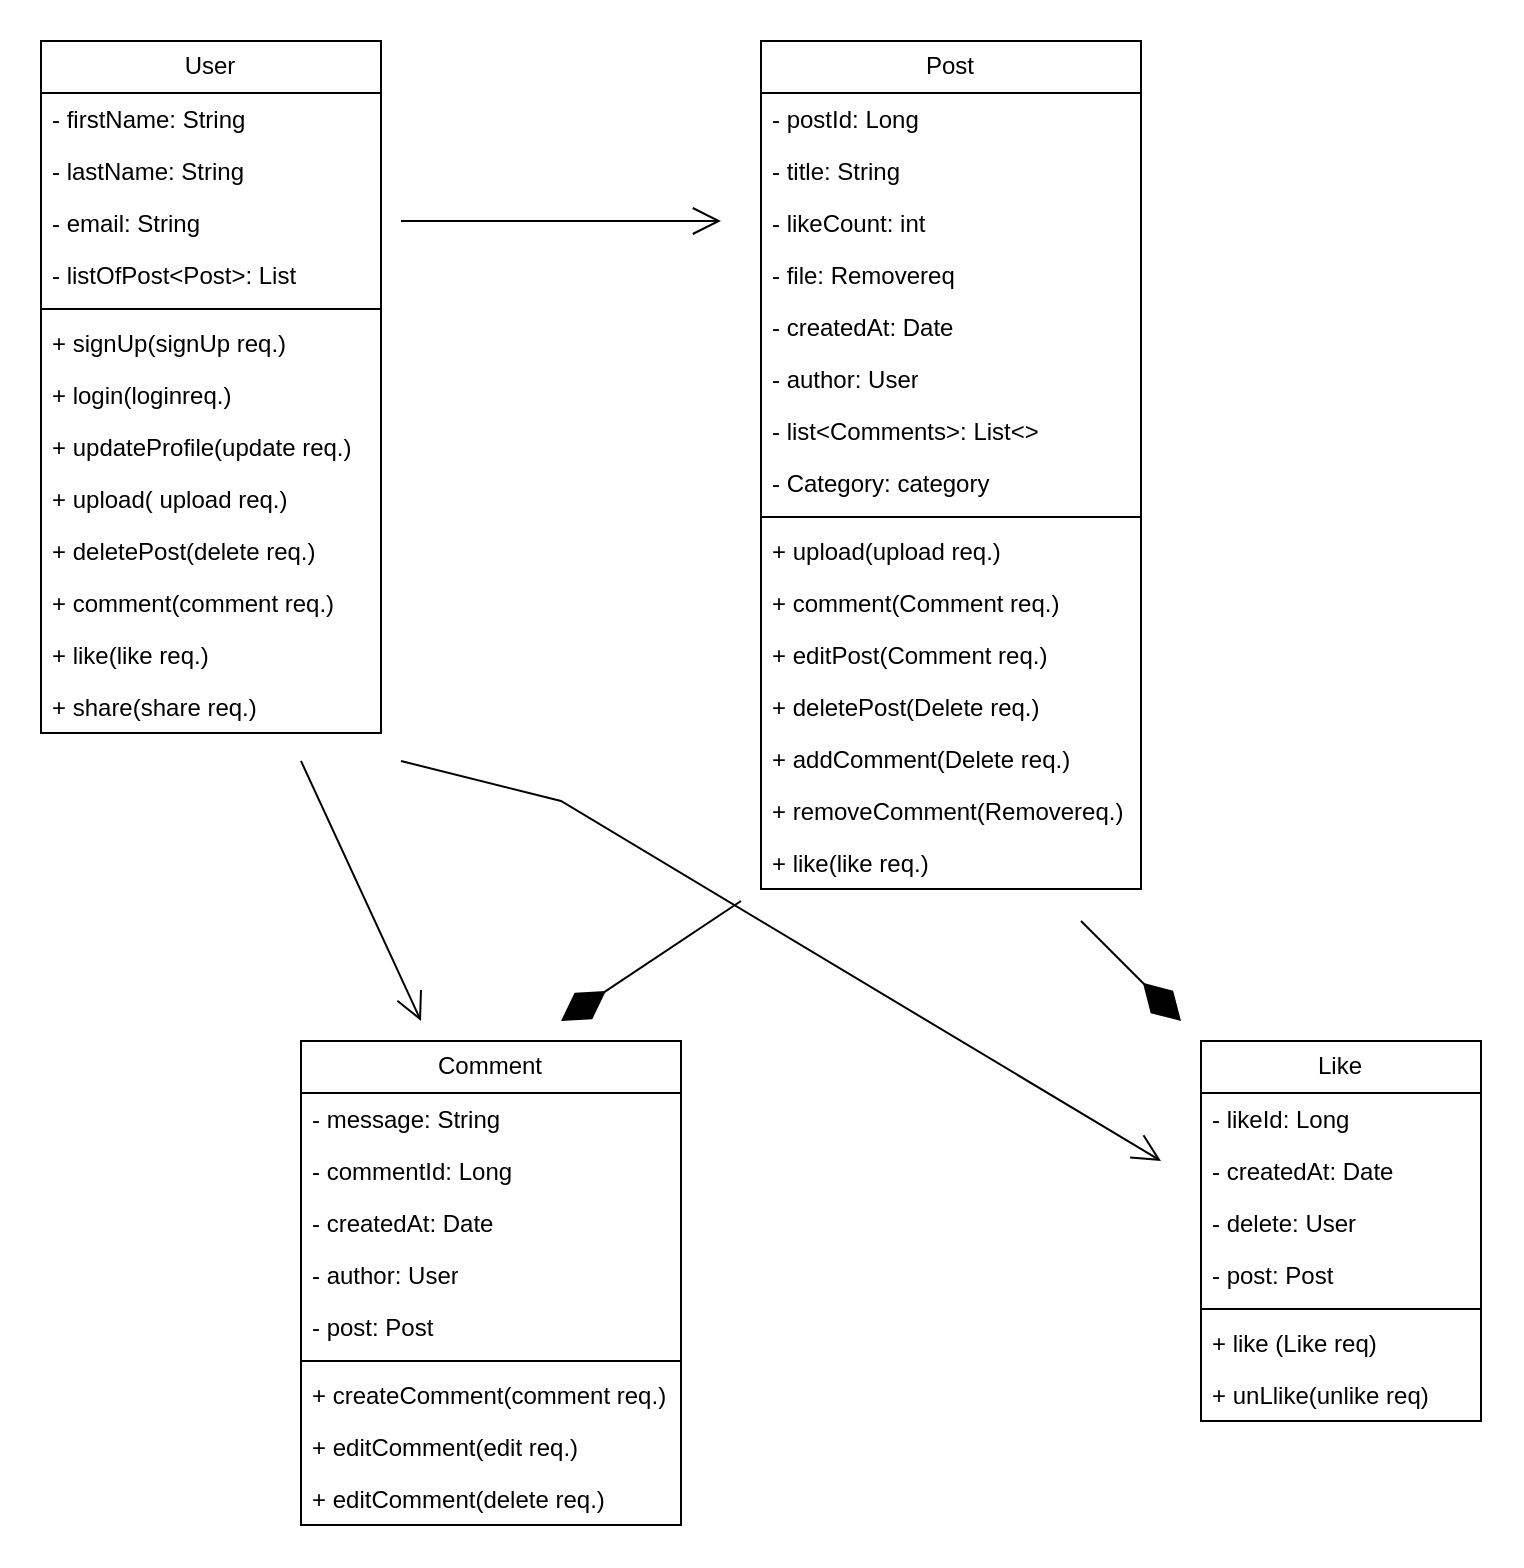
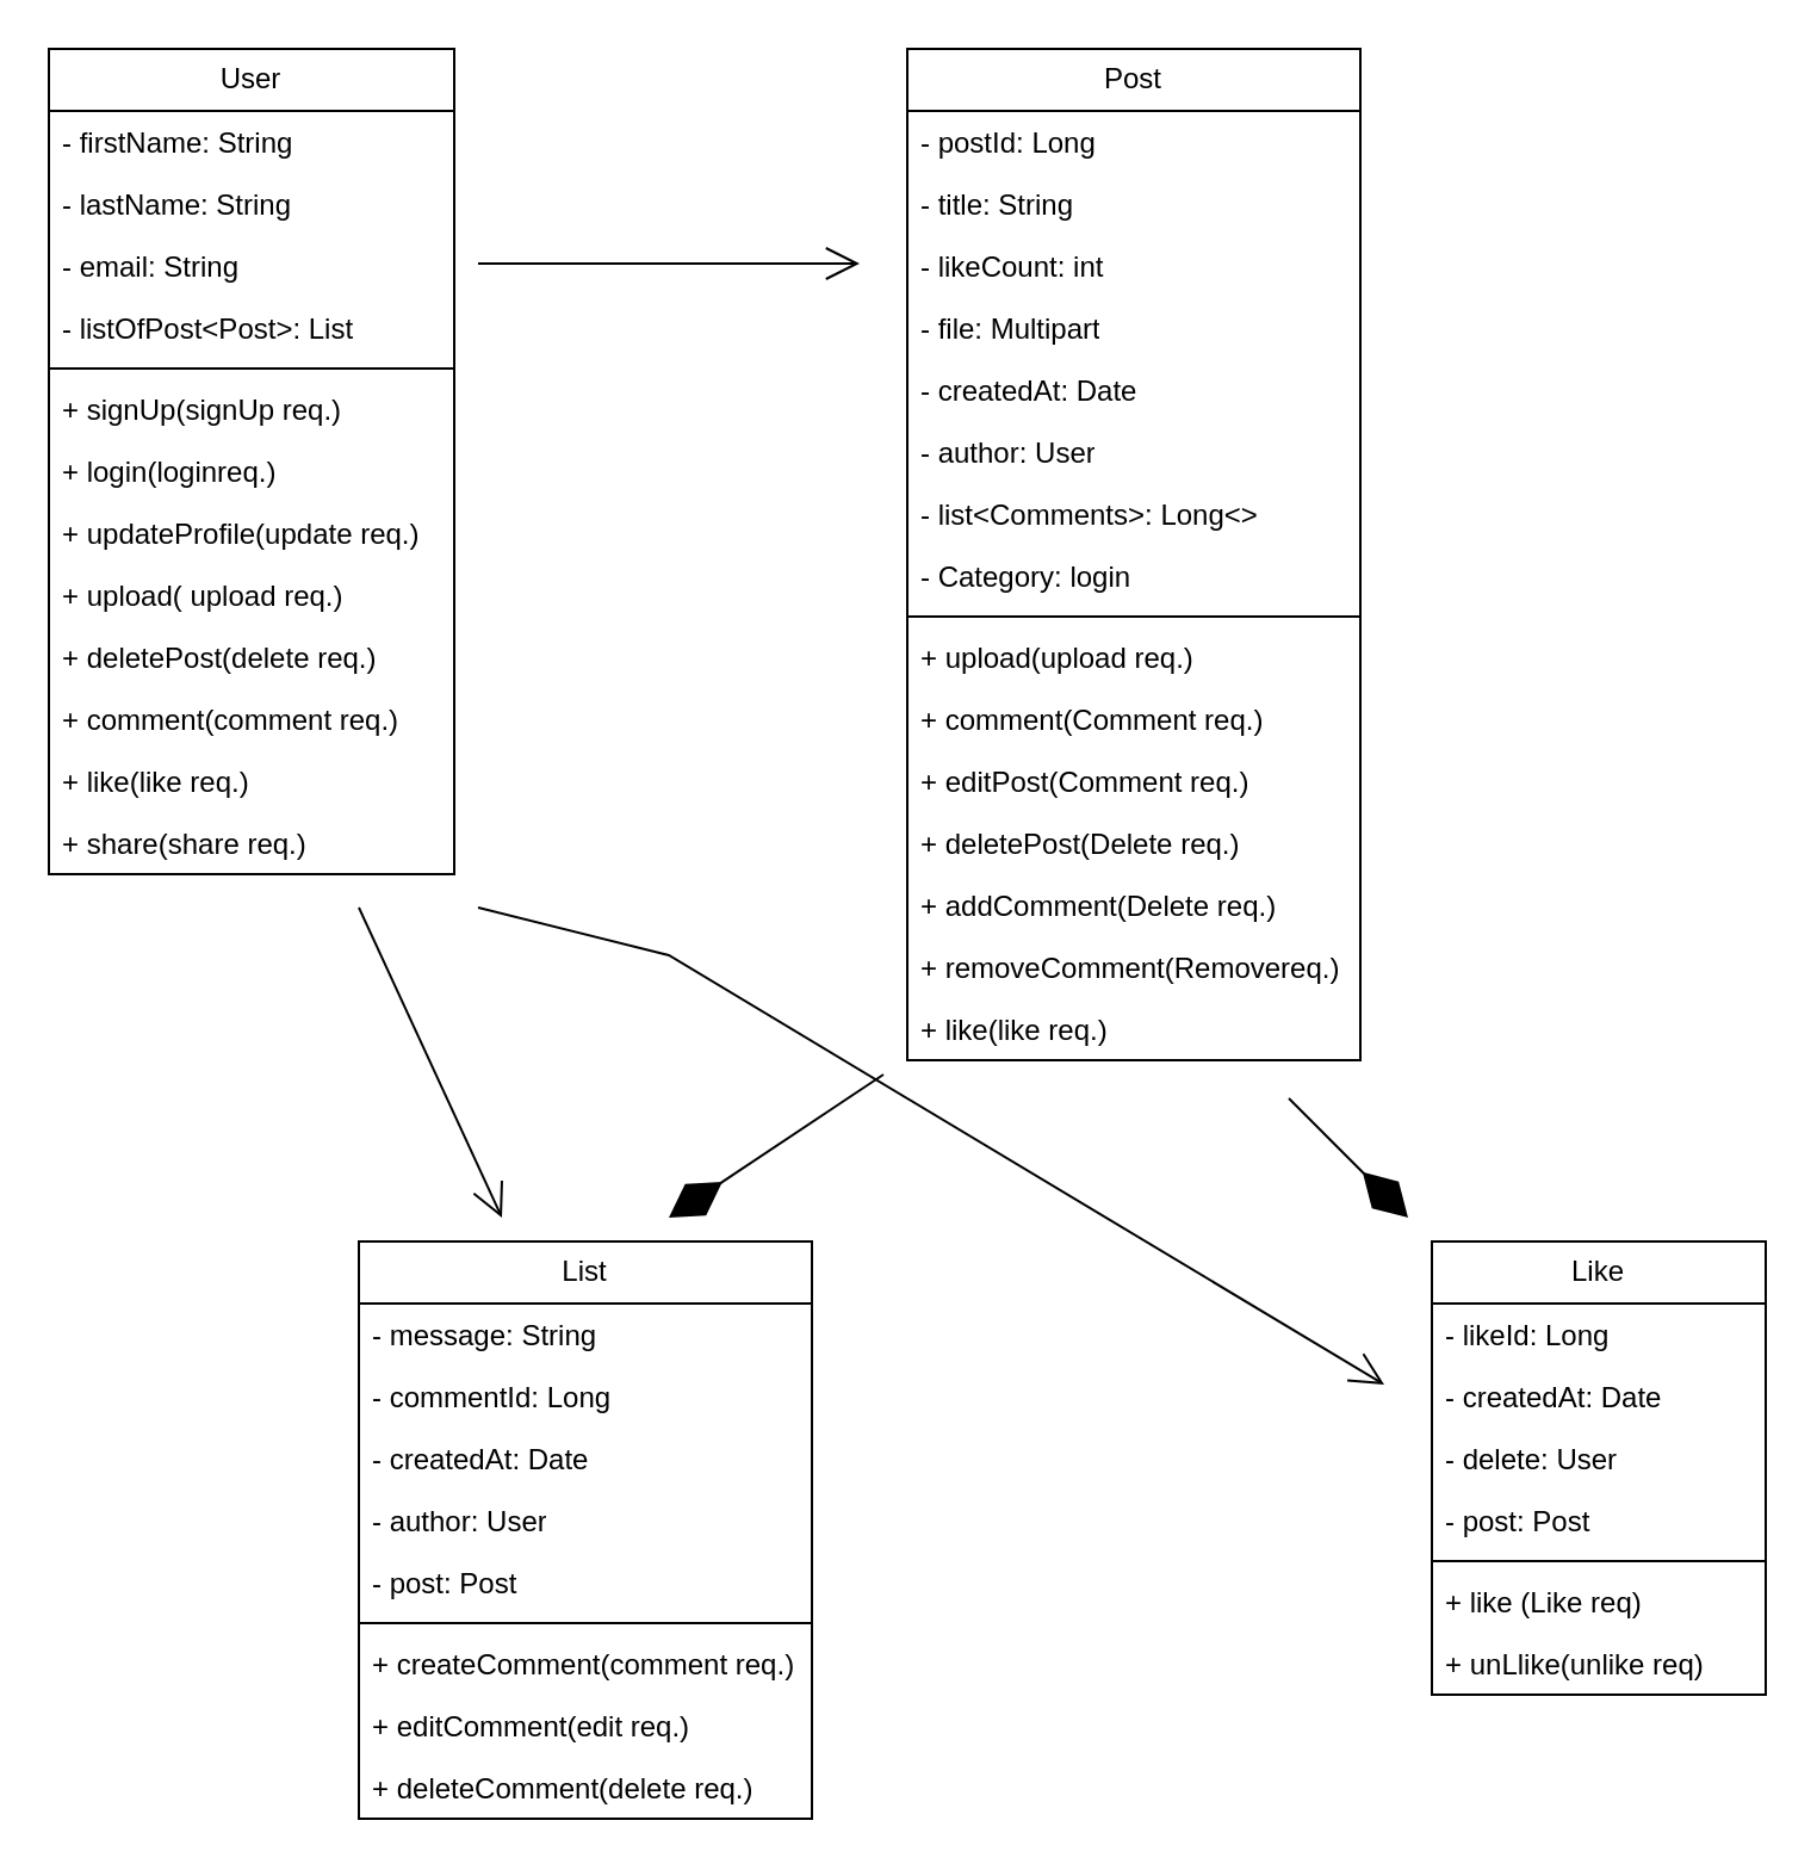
- <mxCell id="6" value="- file: Removereq" style="text;strokeColor=none;fillColor=none;align=left;verticalAlign=top;spacingLeft=4;spacingRight=4;overflow=hidden;rotatable=0;points=[[0,0.5],[1,0.5]];portConstraint=eastwest;whiteSpace=wrap;html=1;" vertex="1" parent="2"><mxGeometry y="104" width="190" height="26" as="geometry" /></mxCell>
+ <mxCell id="6" value="- file: Multipart" style="text;strokeColor=none;fillColor=none;align=left;verticalAlign=top;spacingLeft=4;spacingRight=4;overflow=hidden;rotatable=0;points=[[0,0.5],[1,0.5]];portConstraint=eastwest;whiteSpace=wrap;html=1;" vertex="1" parent="2"><mxGeometry y="104" width="190" height="26" as="geometry" /></mxCell>
- <mxCell id="9" value="- list&amp;lt;Comments&amp;gt;: List&amp;lt;&amp;gt;" style="text;strokeColor=none;fillColor=none;align=left;verticalAlign=top;spacingLeft=4;spacingRight=4;overflow=hidden;rotatable=0;points=[[0,0.5],[1,0.5]];portConstraint=eastwest;whiteSpace=wrap;html=1;" vertex="1" parent="2"><mxGeometry y="182" width="190" height="26" as="geometry" /></mxCell>
+ <mxCell id="9" value="- list&amp;lt;Comments&amp;gt;: Long&amp;lt;&amp;gt;" style="text;strokeColor=none;fillColor=none;align=left;verticalAlign=top;spacingLeft=4;spacingRight=4;overflow=hidden;rotatable=0;points=[[0,0.5],[1,0.5]];portConstraint=eastwest;whiteSpace=wrap;html=1;" vertex="1" parent="2"><mxGeometry y="182" width="190" height="26" as="geometry" /></mxCell>
- <mxCell id="10" value="- Category: category" style="text;strokeColor=none;fillColor=none;align=left;verticalAlign=top;spacingLeft=4;spacingRight=4;overflow=hidden;rotatable=0;points=[[0,0.5],[1,0.5]];portConstraint=eastwest;whiteSpace=wrap;html=1;" vertex="1" parent="2"><mxGeometry y="208" width="190" height="26" as="geometry" /></mxCell>
+ <mxCell id="10" value="- Category: login" style="text;strokeColor=none;fillColor=none;align=left;verticalAlign=top;spacingLeft=4;spacingRight=4;overflow=hidden;rotatable=0;points=[[0,0.5],[1,0.5]];portConstraint=eastwest;whiteSpace=wrap;html=1;" vertex="1" parent="2"><mxGeometry y="208" width="190" height="26" as="geometry" /></mxCell>
- <mxCell id="33" value="Comment" style="swimlane;fontStyle=0;childLayout=stackLayout;horizontal=1;startSize=26;fillColor=none;horizontalStack=0;resizeParent=1;resizeParentMax=0;resizeLast=0;collapsible=1;marginBottom=0;whiteSpace=wrap;html=1;" vertex="1" parent="1"><mxGeometry x="150" y="520" width="190" height="242" as="geometry" /></mxCell>
+ <mxCell id="33" value="List" style="swimlane;fontStyle=0;childLayout=stackLayout;horizontal=1;startSize=26;fillColor=none;horizontalStack=0;resizeParent=1;resizeParentMax=0;resizeLast=0;collapsible=1;marginBottom=0;whiteSpace=wrap;html=1;" vertex="1" parent="1"><mxGeometry x="150" y="520" width="190" height="242" as="geometry" /></mxCell>
- <mxCell id="42" value="+ editComment(delete req.)" style="text;strokeColor=none;fillColor=none;align=left;verticalAlign=top;spacingLeft=4;spacingRight=4;overflow=hidden;rotatable=0;points=[[0,0.5],[1,0.5]];portConstraint=eastwest;whiteSpace=wrap;html=1;" vertex="1" parent="33"><mxGeometry y="216" width="190" height="26" as="geometry" /></mxCell>
+ <mxCell id="42" value="+ deleteComment(delete req.)" style="text;strokeColor=none;fillColor=none;align=left;verticalAlign=top;spacingLeft=4;spacingRight=4;overflow=hidden;rotatable=0;points=[[0,0.5],[1,0.5]];portConstraint=eastwest;whiteSpace=wrap;html=1;" vertex="1" parent="33"><mxGeometry y="216" width="190" height="26" as="geometry" /></mxCell>
